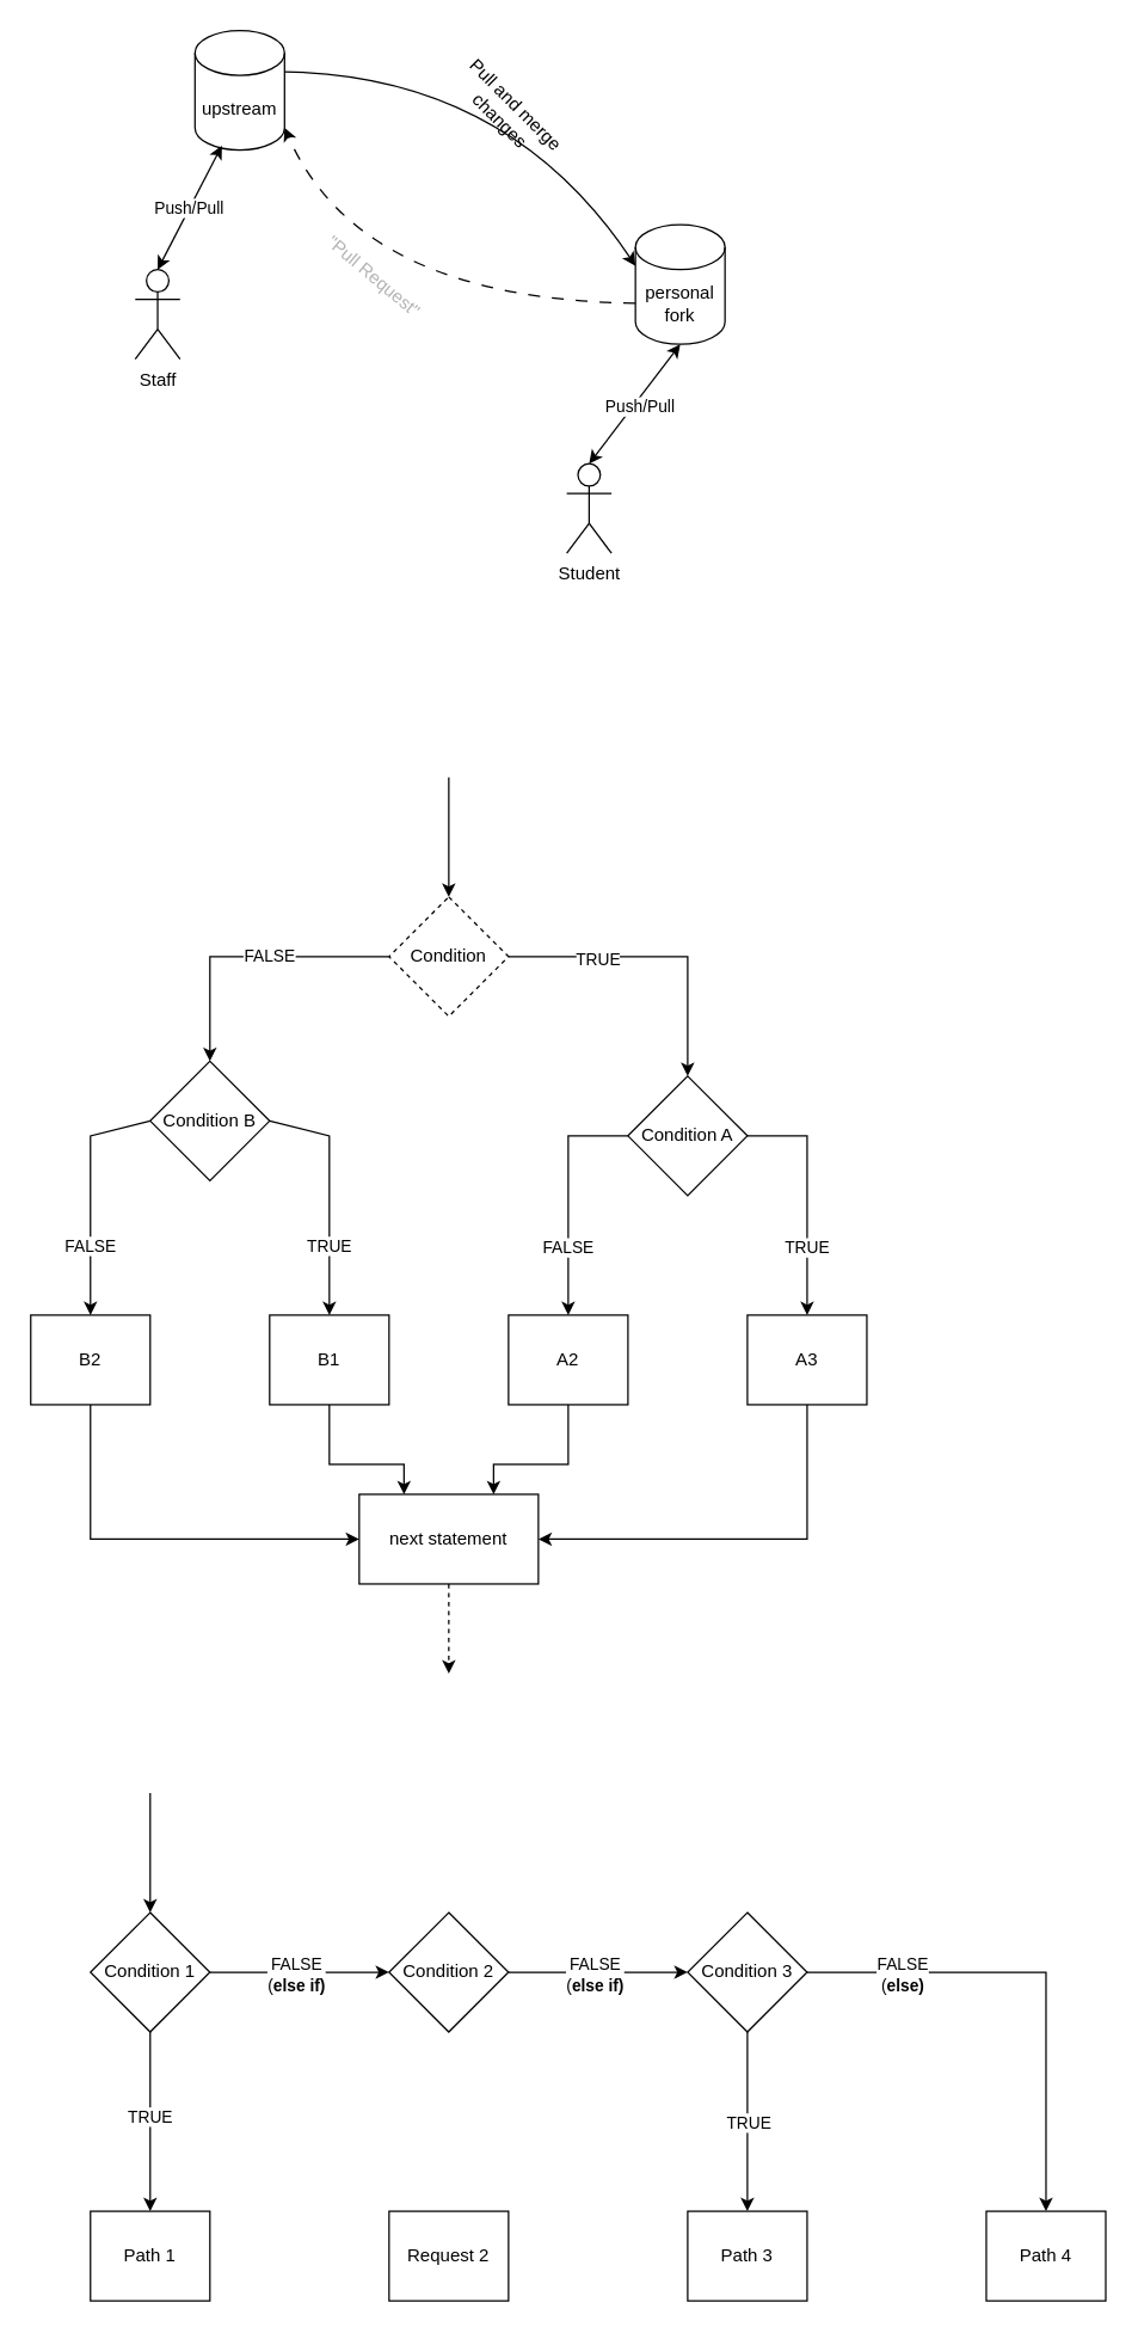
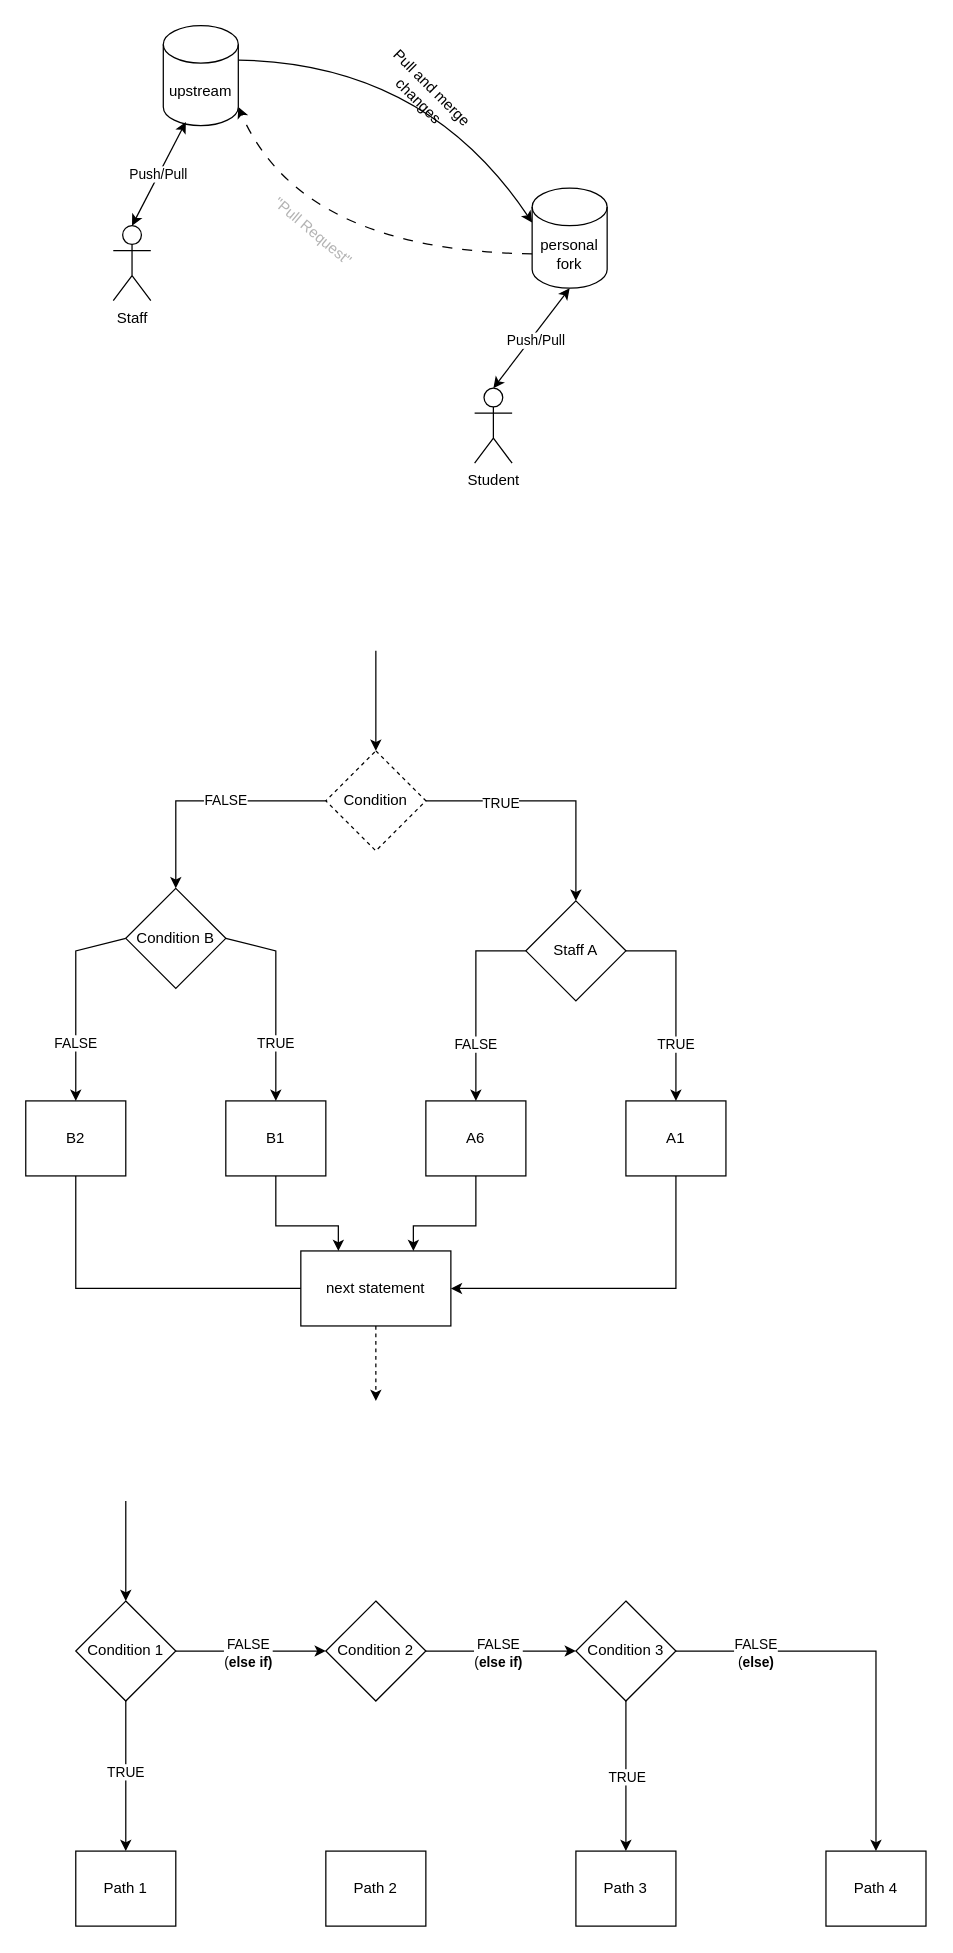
- <mxCell id="18" value="Condition A" style="rhombus;whiteSpace=wrap;html=1;" vertex="1" parent="1"><mxGeometry x="420" y="720" width="80" height="80" as="geometry" /></mxCell>
+ <mxCell id="18" value="Staff A" style="rhombus;whiteSpace=wrap;html=1;" vertex="1" parent="1"><mxGeometry x="420" y="720" width="80" height="80" as="geometry" /></mxCell>
- <mxCell id="24" value="A2" style="rounded=0;whiteSpace=wrap;html=1;" vertex="1" parent="1"><mxGeometry x="340" y="880" width="80" height="60" as="geometry" /></mxCell>
+ <mxCell id="24" value="A6" style="rounded=0;whiteSpace=wrap;html=1;" vertex="1" parent="1"><mxGeometry x="340" y="880" width="80" height="60" as="geometry" /></mxCell>
- <mxCell id="25" value="A3" style="rounded=0;whiteSpace=wrap;html=1;" vertex="1" parent="1"><mxGeometry x="500" y="880" width="80" height="60" as="geometry" /></mxCell>
+ <mxCell id="25" value="A1" style="rounded=0;whiteSpace=wrap;html=1;" vertex="1" parent="1"><mxGeometry x="500" y="880" width="80" height="60" as="geometry" /></mxCell>
- <mxCell id="38" value="" style="endArrow=classic;html=1;rounded=0;exitX=0.5;exitY=1;exitDx=0;exitDy=0;entryX=0;entryY=0.5;entryDx=0;entryDy=0;" edge="1" parent="1" source="22" target="34"><mxGeometry width="50" height="50" relative="1" as="geometry"><mxPoint x="620" y="1150" as="sourcePoint" /><mxPoint x="670" y="1100" as="targetPoint" /><Array as="points"><mxPoint x="60" y="1030" /></Array></mxGeometry></mxCell>
+ <mxCell id="38" value="" style="endArrow=none;html=1;rounded=0;exitX=0.5;exitY=1;exitDx=0;exitDy=0;entryX=0;entryY=0.5;entryDx=0;entryDy=0;" edge="1" parent="1" source="22" target="34"><mxGeometry width="50" height="50" relative="1" as="geometry"><mxPoint x="620" y="1150" as="sourcePoint" /><mxPoint x="670" y="1100" as="targetPoint" /><Array as="points"><mxPoint x="60" y="1030" /></Array></mxGeometry></mxCell>
- <mxCell id="43" value="Request 2" style="rounded=0;whiteSpace=wrap;html=1;" vertex="1" parent="1"><mxGeometry x="260" y="1480" width="80" height="60" as="geometry" /></mxCell>
+ <mxCell id="43" value="Path 2" style="rounded=0;whiteSpace=wrap;html=1;" vertex="1" parent="1"><mxGeometry x="260" y="1480" width="80" height="60" as="geometry" /></mxCell>
